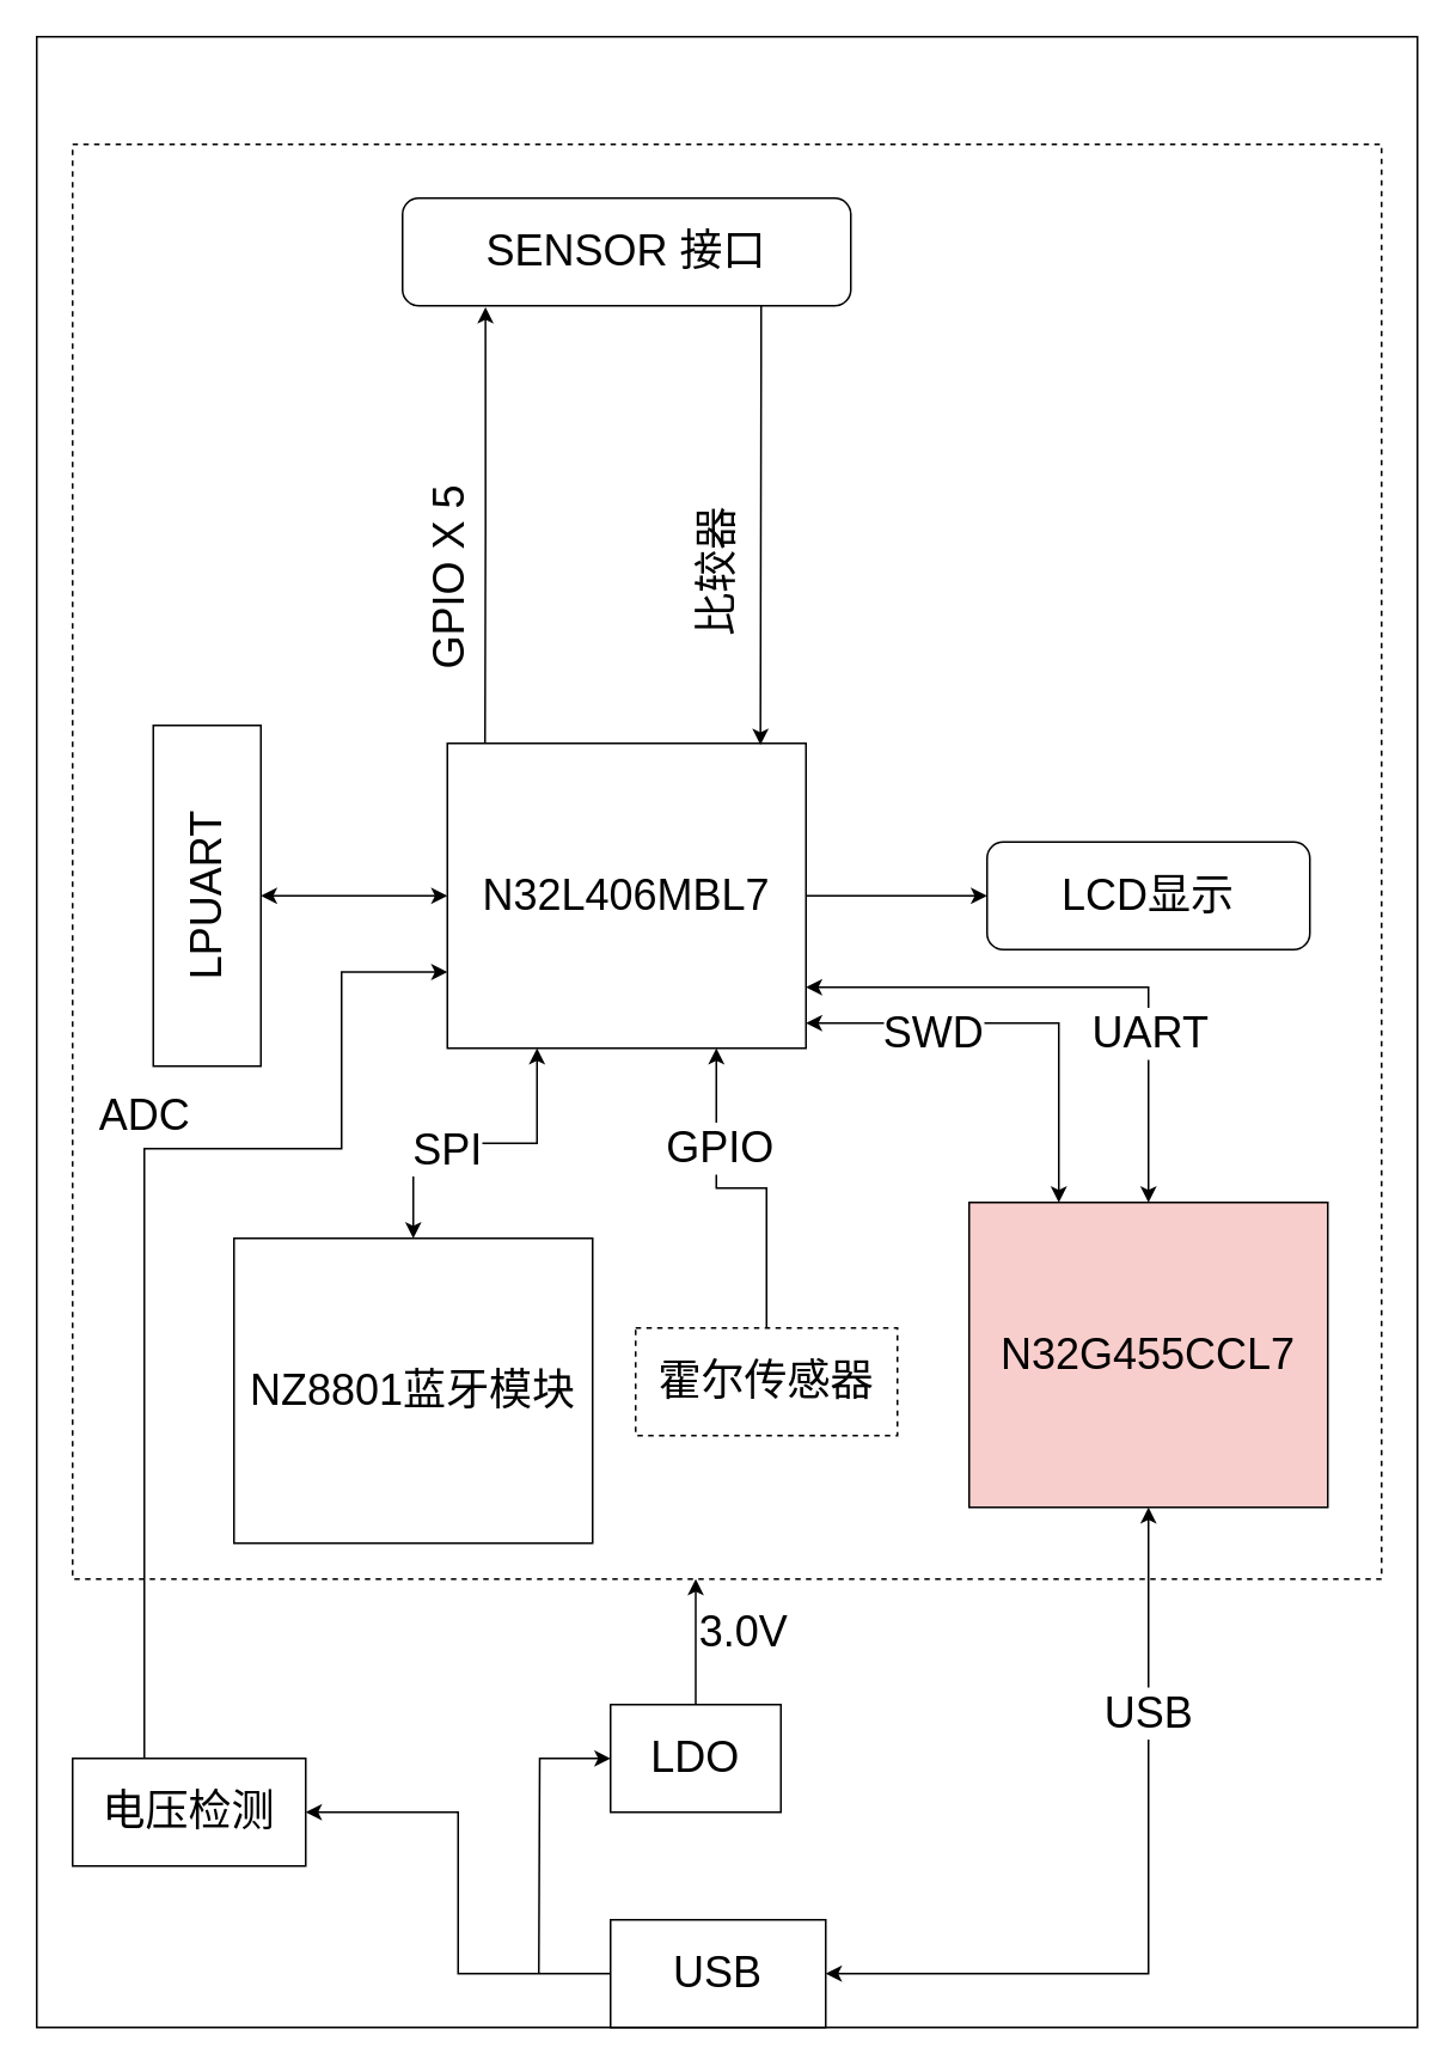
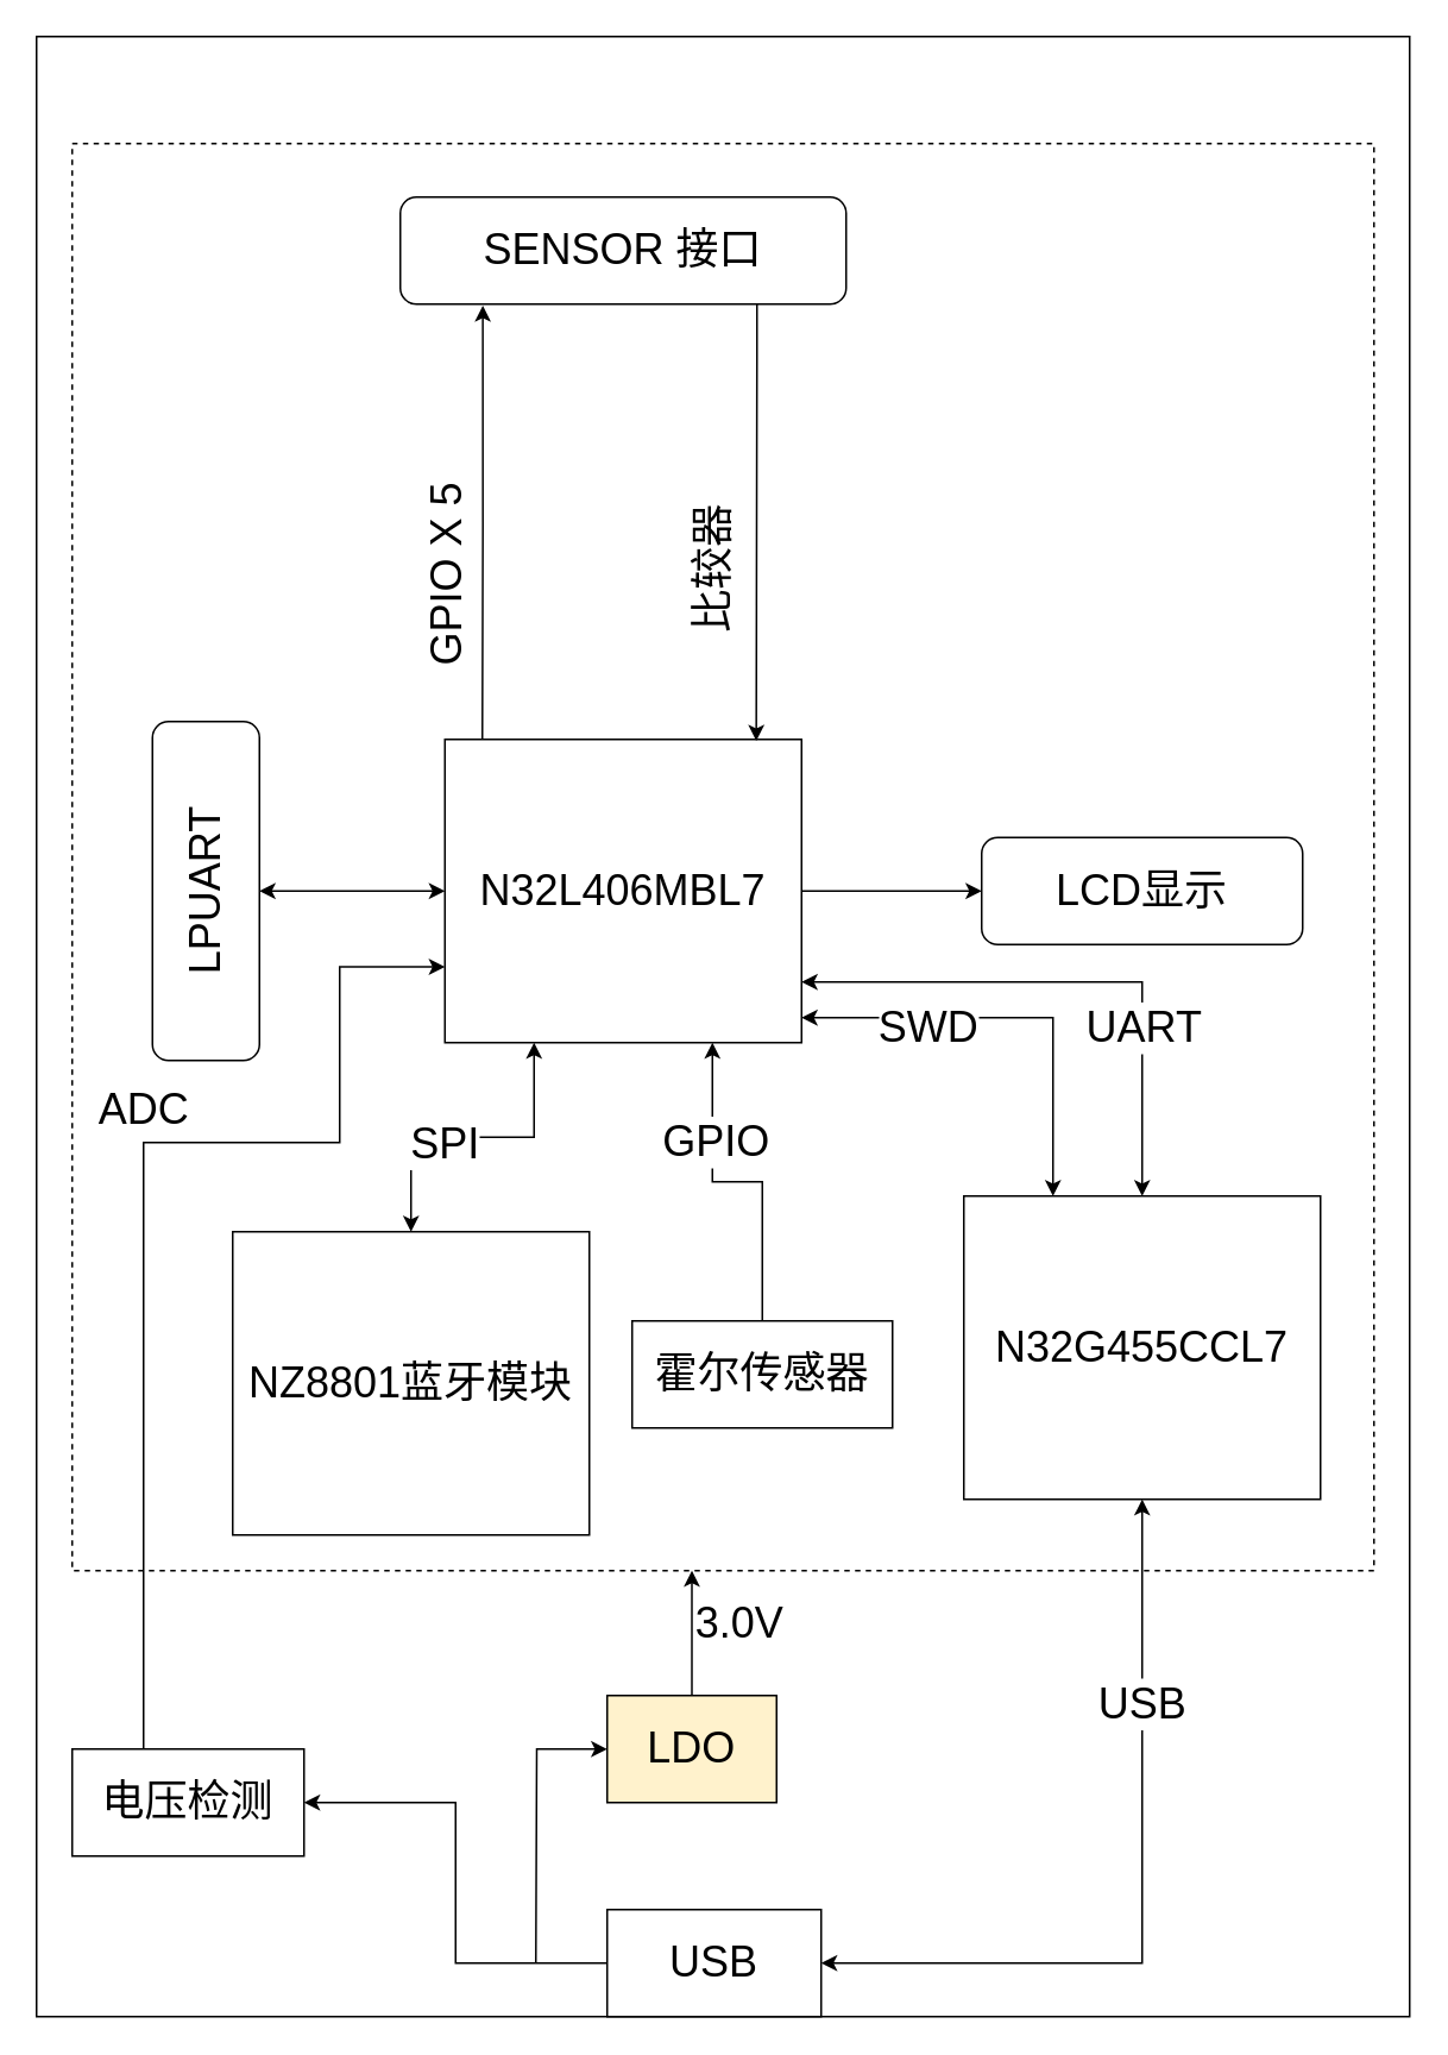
- <mxCell id="18" value="&lt;font style=&quot;font-size: 24px&quot;&gt;LPUART&lt;/font&gt;" style="rounded=0;whiteSpace=wrap;html=1;horizontal=0;" vertex="1" parent="1"><mxGeometry x="85" y="404" width="60" height="190" as="geometry" /></mxCell>
+ <mxCell id="18" value="&lt;font style=&quot;font-size: 24px&quot;&gt;LPUART&lt;/font&gt;" style="whiteSpace=wrap;html=1;horizontal=0;rounded=1;" vertex="1" parent="1"><mxGeometry x="85" y="404" width="60" height="190" as="geometry" /></mxCell>
- <mxCell id="9" value="&lt;font style=&quot;font-size: 24px&quot;&gt;N32G455CCL7&lt;/font&gt;" style="rounded=0;whiteSpace=wrap;html=1;fillColor=#f8cecc;" vertex="1" parent="1"><mxGeometry x="540" y="670" width="200" height="170" as="geometry" /></mxCell>
+ <mxCell id="9" value="&lt;font style=&quot;font-size: 24px&quot;&gt;N32G455CCL7&lt;/font&gt;" style="rounded=0;whiteSpace=wrap;html=1;" vertex="1" parent="1"><mxGeometry x="540" y="670" width="200" height="170" as="geometry" /></mxCell>
- <mxCell id="36" value="霍尔传感器" style="rounded=0;whiteSpace=wrap;html=1;shadow=0;glass=0;sketch=0;gradientColor=none;fontSize=24;dashed=1;" vertex="1" parent="1"><mxGeometry x="354" y="740" width="146" height="60" as="geometry" /></mxCell>
+ <mxCell id="36" value="霍尔传感器" style="rounded=0;whiteSpace=wrap;html=1;shadow=0;glass=0;sketch=0;gradientColor=none;fontSize=24;" vertex="1" parent="1"><mxGeometry x="354" y="740" width="146" height="60" as="geometry" /></mxCell>
- <mxCell id="33" value="LDO" style="rounded=0;whiteSpace=wrap;html=1;fontSize=24;" vertex="1" parent="1"><mxGeometry x="340" y="950" width="95" height="60" as="geometry" /></mxCell>
+ <mxCell id="33" value="LDO" style="rounded=0;whiteSpace=wrap;html=1;fontSize=24;fillColor=#fff2cc;" vertex="1" parent="1"><mxGeometry x="340" y="950" width="95" height="60" as="geometry" /></mxCell>
